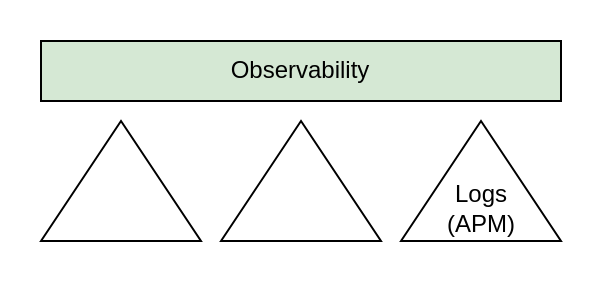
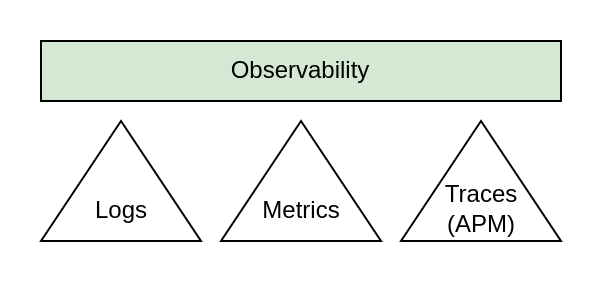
- <mxCell id="8" value="Logs&lt;br&gt;(APM)" style="text;html=1;align=center;verticalAlign=middle;resizable=0;points=[];autosize=1;strokeColor=none;fillColor=none;" vertex="1" parent="1"><mxGeometry x="210" y="84" width="60" height="40" as="geometry" /></mxCell>
+ <mxCell id="8" value="Traces&lt;br&gt;(APM)" style="text;html=1;align=center;verticalAlign=middle;resizable=0;points=[];autosize=1;strokeColor=none;fillColor=none;" vertex="1" parent="1"><mxGeometry x="210" y="84" width="60" height="40" as="geometry" /></mxCell>
+ <mxCell id="6" value="Logs" style="text;html=1;align=center;verticalAlign=middle;resizable=0;points=[];autosize=1;strokeColor=none;fillColor=none;" vertex="1" parent="1"><mxGeometry x="35" y="90" width="50" height="30" as="geometry" /></mxCell>
+ <mxCell id="7" value="Metrics" style="text;html=1;align=center;verticalAlign=middle;resizable=0;points=[];autosize=1;strokeColor=none;fillColor=none;" vertex="1" parent="1"><mxGeometry x="120" y="90" width="60" height="30" as="geometry" /></mxCell>
